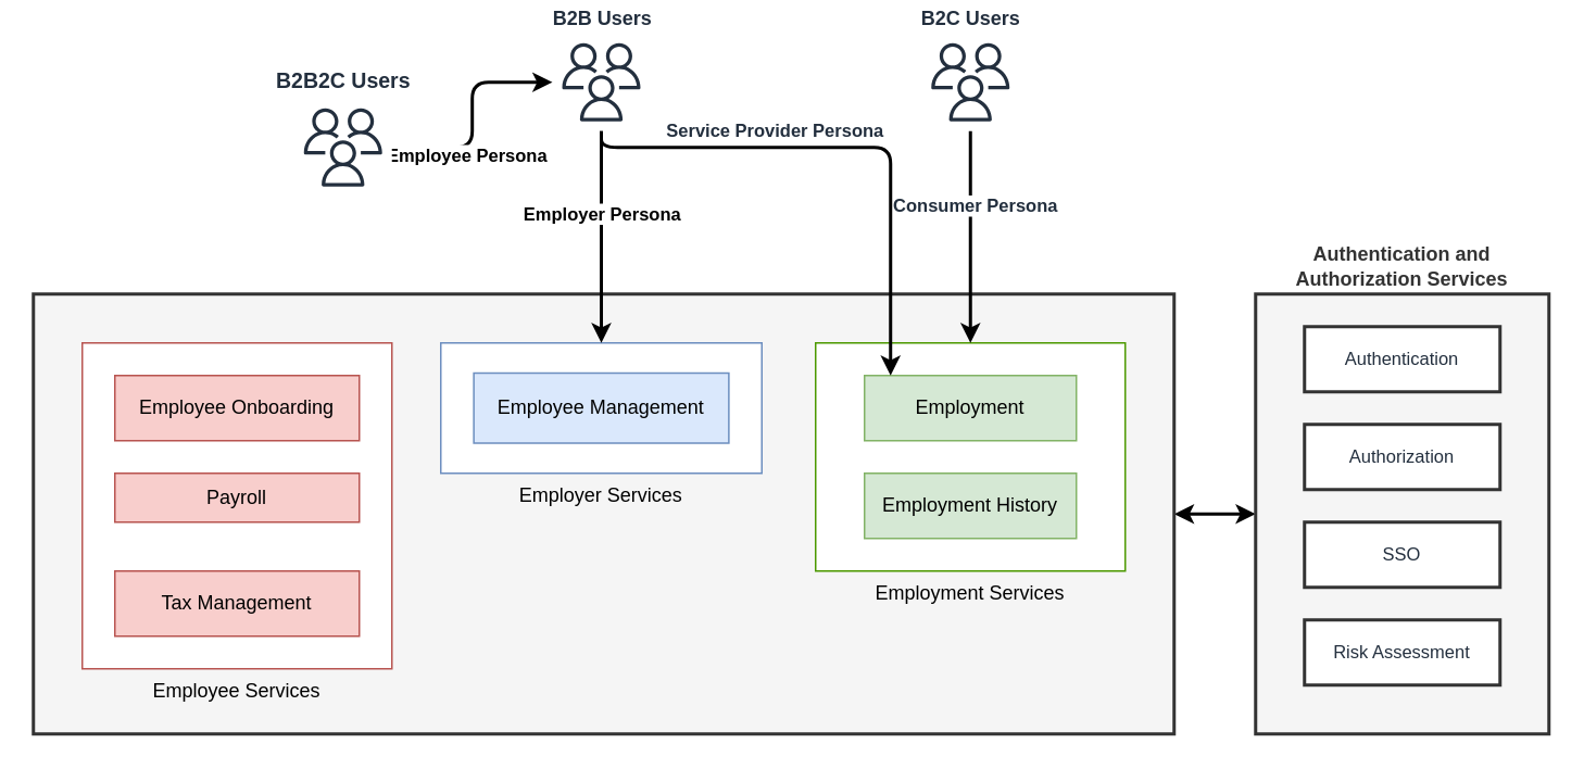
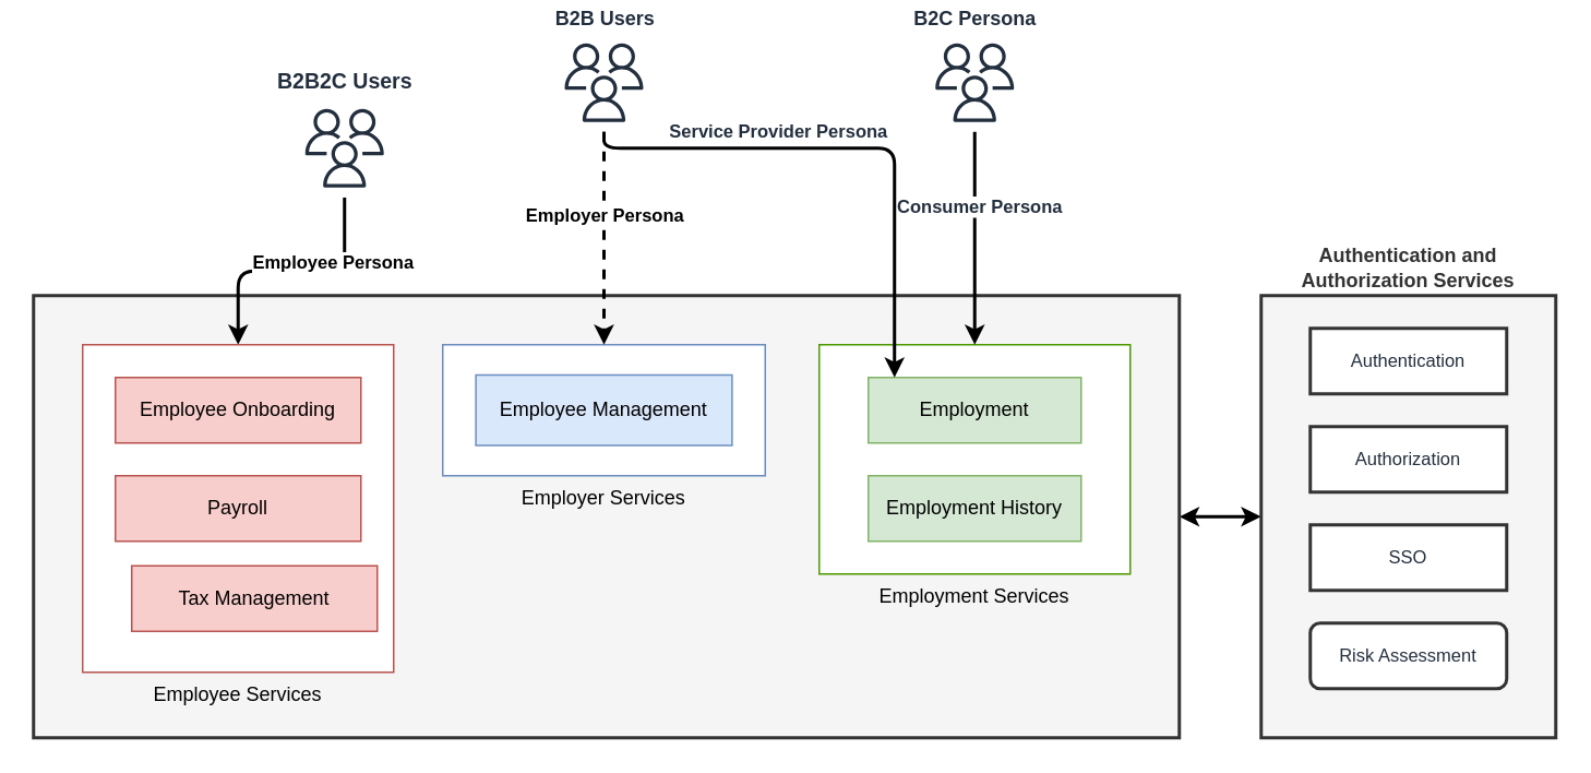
- <mxCell id="3" value="B2C Users" style="sketch=0;outlineConnect=0;fontColor=#232F3E;gradientColor=none;strokeColor=#232F3E;fillColor=#ffffff;dashed=0;verticalLabelPosition=top;verticalAlign=bottom;align=center;html=1;fontSize=12;fontStyle=1;aspect=fixed;shape=mxgraph.aws4.resourceIcon;resIcon=mxgraph.aws4.users;labelPosition=center;" vertex="1" parent="1"><mxGeometry x="565" y="20" width="60" height="60" as="geometry" /></mxCell>
+ <mxCell id="3" value="B2C Persona" style="sketch=0;outlineConnect=0;fontColor=#232F3E;gradientColor=none;strokeColor=#232F3E;fillColor=#ffffff;dashed=0;verticalLabelPosition=top;verticalAlign=bottom;align=center;html=1;fontSize=12;fontStyle=1;aspect=fixed;shape=mxgraph.aws4.resourceIcon;resIcon=mxgraph.aws4.users;labelPosition=center;" vertex="1" parent="1"><mxGeometry x="565" y="20" width="60" height="60" as="geometry" /></mxCell>
- <mxCell id="6" value="Employee Persona" style="edgeStyle=orthogonalEdgeStyle;rounded=1;orthogonalLoop=1;jettySize=auto;html=1;strokeWidth=2;fontStyle=1;" edge="1" parent="1" source="7" target="2"><mxGeometry x="-0.333" y="-5" relative="1" as="geometry"><mxPoint as="offset" /></mxGeometry></mxCell>
+ <mxCell id="6" value="Employee Persona" style="edgeStyle=orthogonalEdgeStyle;rounded=1;orthogonalLoop=1;jettySize=auto;html=1;entryX=0.5;entryY=0;entryDx=0;entryDy=0;strokeWidth=2;fontStyle=1" edge="1" parent="1" source="7" target="15"><mxGeometry x="-0.333" y="-5" relative="1" as="geometry"><mxPoint as="offset" /></mxGeometry></mxCell>
- <mxCell id="12" style="edgeStyle=orthogonalEdgeStyle;rounded=1;orthogonalLoop=1;jettySize=auto;html=1;entryX=0.5;entryY=0;entryDx=0;entryDy=0;strokeWidth=2;" edge="1" parent="1" source="2" target="9"><mxGeometry relative="1" as="geometry" /></mxCell>
+ <mxCell id="12" style="edgeStyle=orthogonalEdgeStyle;rounded=1;orthogonalLoop=1;jettySize=auto;html=1;entryX=0.5;entryY=0;entryDx=0;entryDy=0;strokeWidth=2;dashed=1;" edge="1" parent="1" source="2" target="9"><mxGeometry relative="1" as="geometry" /></mxCell>
- <mxCell id="17" value="Payroll " style="rounded=0;whiteSpace=wrap;html=1;fillColor=#f8cecc;strokeColor=#b85450;" vertex="1" parent="1"><mxGeometry x="70" y="290" width="150" height="30" as="geometry" /></mxCell>
+ <mxCell id="17" value="Payroll " style="rounded=0;whiteSpace=wrap;html=1;fillColor=#f8cecc;strokeColor=#b85450;" vertex="1" parent="1"><mxGeometry x="70" y="290" width="150" height="40" as="geometry" /></mxCell>
- <mxCell id="18" value="Tax Management" style="rounded=0;whiteSpace=wrap;html=1;fillColor=#f8cecc;strokeColor=#b85450;" vertex="1" parent="1"><mxGeometry x="70" y="350" width="150" height="40" as="geometry" /></mxCell>
+ <mxCell id="18" value="Tax Management" style="rounded=0;whiteSpace=wrap;html=1;fillColor=#f8cecc;strokeColor=#b85450;" vertex="1" parent="1"><mxGeometry x="80" y="345" width="150" height="40" as="geometry" /></mxCell>
- <mxCell id="26" value="Risk Assessment" style="rounded=0;whiteSpace=wrap;html=1;dashed=0;sketch=0;fontFamily=Helvetica;fontSize=11;fontColor=#232F3E;strokeColor=#333333;strokeWidth=2;fillColor=#FFFFFF;gradientColor=#ffffff;" vertex="1" parent="1"><mxGeometry x="800" y="380" width="120" height="40" as="geometry" /></mxCell>
+ <mxCell id="26" value="Risk Assessment" style="whiteSpace=wrap;html=1;dashed=0;sketch=0;fontFamily=Helvetica;fontSize=11;fontColor=#232F3E;strokeColor=#333333;strokeWidth=2;fillColor=#FFFFFF;gradientColor=#ffffff;rounded=1;" vertex="1" parent="1"><mxGeometry x="800" y="380" width="120" height="40" as="geometry" /></mxCell>
